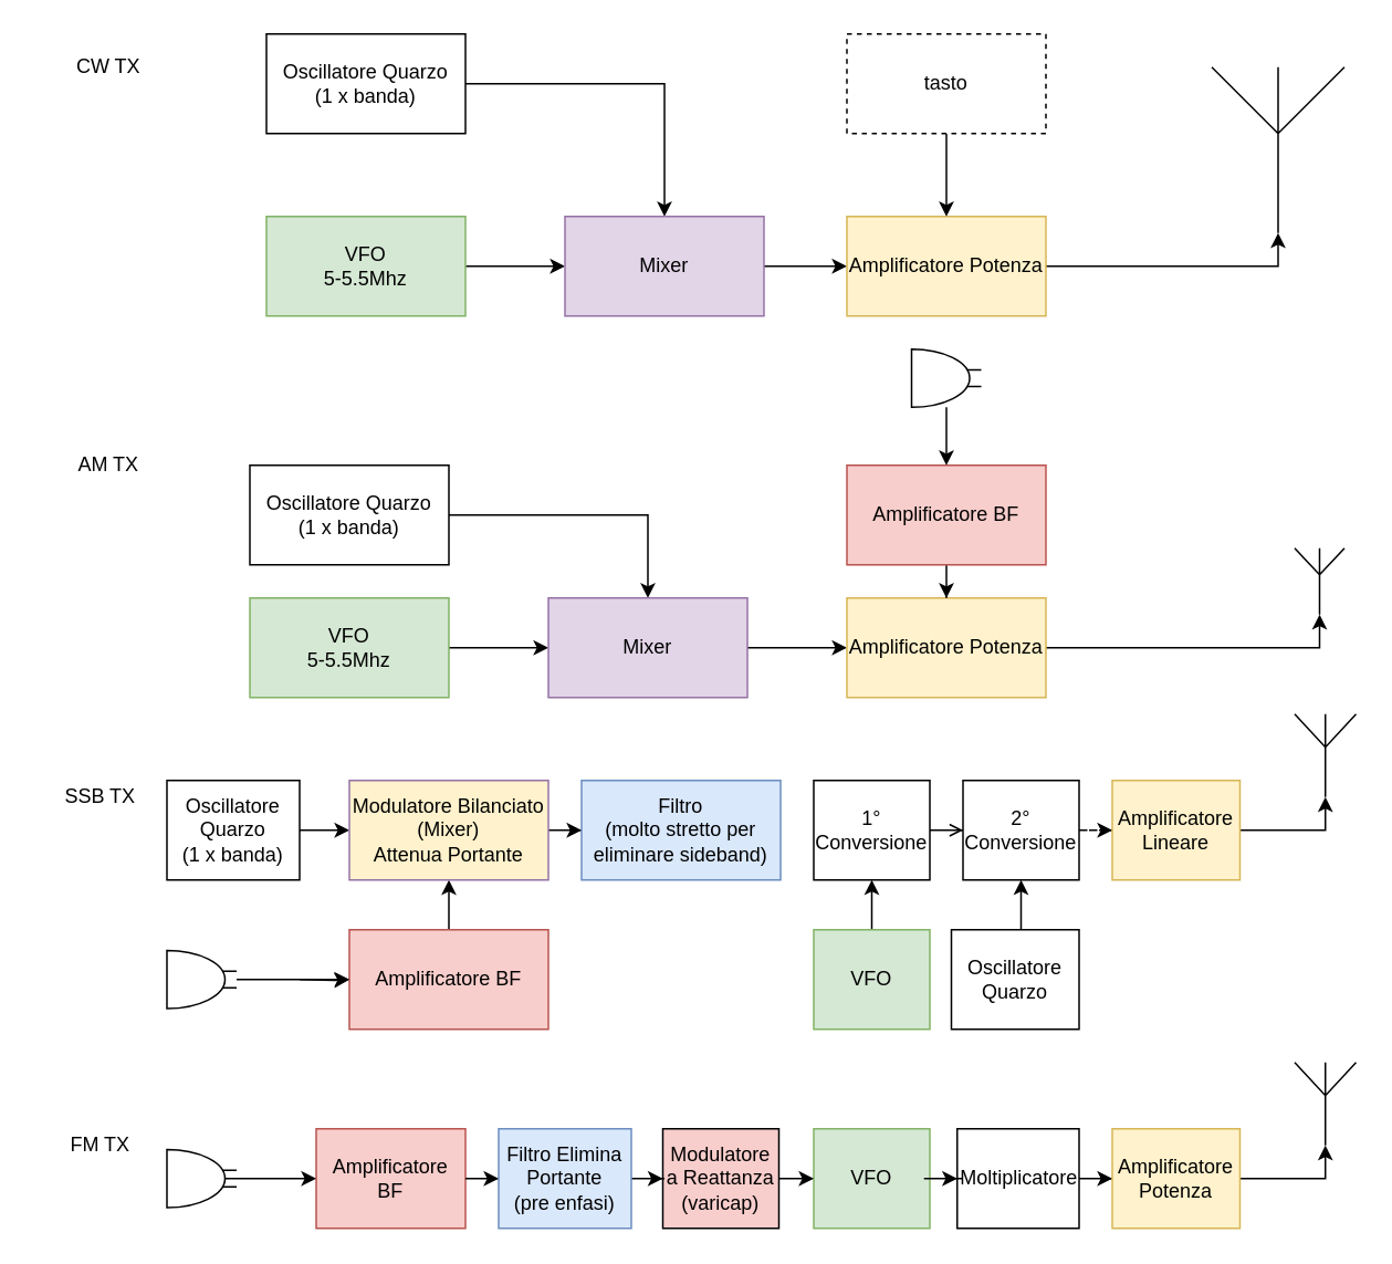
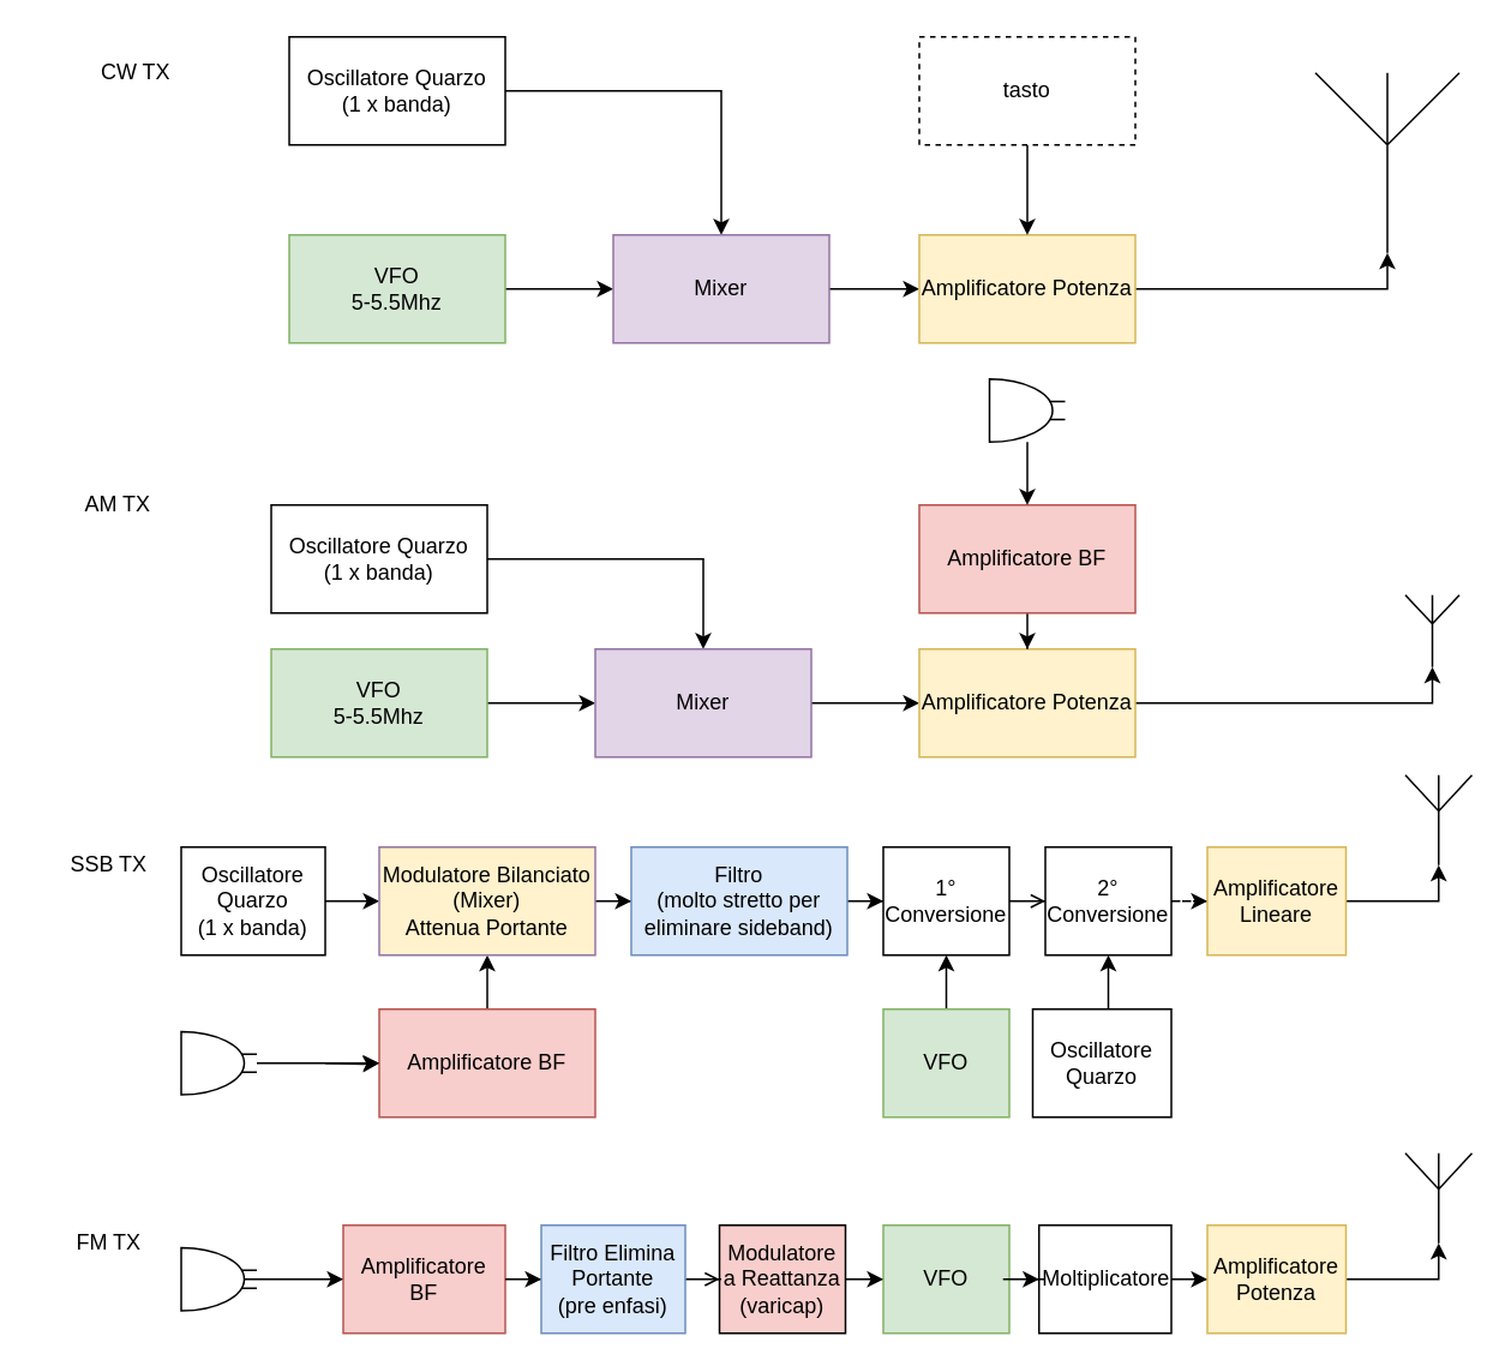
- <mxCell id="4" value="CW TX" style="text;html=1;strokeColor=none;fillColor=none;align=center;verticalAlign=middle;whiteSpace=wrap;rounded=0;" parent="1" vertex="1"><mxGeometry x="30" y="30" width="70" height="20" as="geometry" /></mxCell>
+ <mxCell id="4" value="CW TX" style="text;html=1;strokeColor=none;fillColor=none;align=center;verticalAlign=middle;whiteSpace=wrap;rounded=0;" parent="1" vertex="1"><mxGeometry x="40" y="30" width="70" height="20" as="geometry" /></mxCell>
+ <mxCell id="37" style="edgeStyle=orthogonalEdgeStyle;rounded=0;orthogonalLoop=1;jettySize=auto;html=1;" parent="1" source="38" target="34" edge="1"><mxGeometry relative="1" as="geometry" /></mxCell>
- <mxCell id="54" style="edgeStyle=orthogonalEdgeStyle;rounded=0;orthogonalLoop=1;jettySize=auto;html=1;" parent="1" source="55" target="51" edge="1"><mxGeometry relative="1" as="geometry" /></mxCell>
+ <mxCell id="54" style="edgeStyle=orthogonalEdgeStyle;rounded=0;orthogonalLoop=1;jettySize=auto;html=1;endArrow=open;" parent="1" source="55" target="51" edge="1"><mxGeometry relative="1" as="geometry" /></mxCell>
